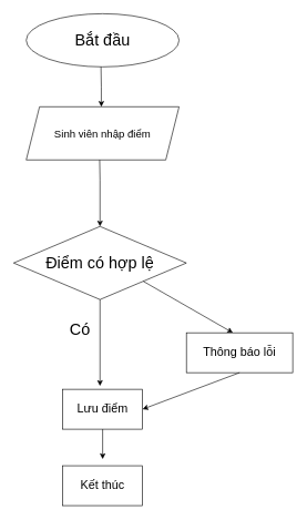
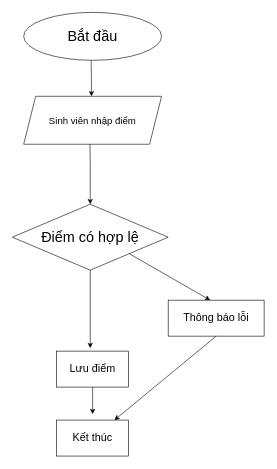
- <mxCell id="9" value="&lt;font style=&quot;font-size: 24px;&quot;&gt;Có&lt;/font&gt;" style="text;html=1;align=center;verticalAlign=middle;whiteSpace=wrap;rounded=0;" parent="1" vertex="1"><mxGeometry x="90" y="480" width="60" height="30" as="geometry" /></mxCell>
- <mxCell id="12" value="" style="endArrow=classic;html=1;rounded=0;entryX=1;entryY=0.5;entryDx=0;entryDy=0;exitX=0.5;exitY=1;exitDx=0;exitDy=0;" parent="1" source="10" target="11" edge="1"><mxGeometry width="50" height="50" relative="1" as="geometry"><mxPoint x="260" y="630" as="sourcePoint" /><mxPoint x="310" y="580" as="targetPoint" /></mxGeometry></mxCell>
+ <mxCell id="12" value="" style="endArrow=classic;html=1;rounded=0;exitX=0.5;exitY=1;exitDx=0;exitDy=0;" parent="1" source="10" target="14" edge="1"><mxGeometry width="50" height="50" relative="1" as="geometry"><mxPoint x="260" y="630" as="sourcePoint" /><mxPoint x="310" y="580" as="targetPoint" /></mxGeometry></mxCell>
